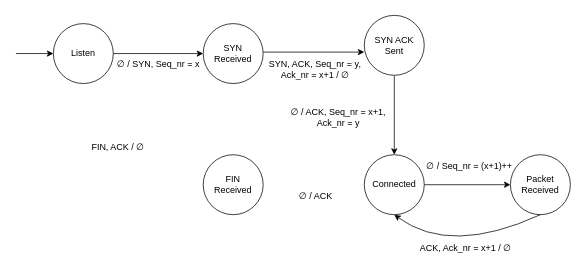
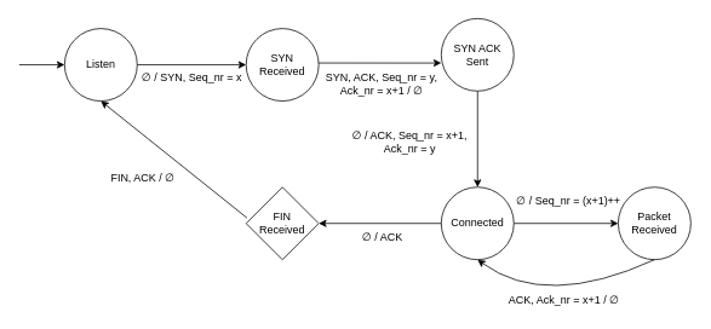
+ <mxCell id="16" value="" style="endArrow=classic;html=1;entryX=0.5;entryY=1;entryDx=0;entryDy=0;exitX=0.013;exitY=0.425;exitDx=0;exitDy=0;exitPerimeter=0;" parent="1" source="4" target="2" edge="1"><mxGeometry width="50" height="50" relative="1" as="geometry"><mxPoint x="140" y="361" as="sourcePoint" /><mxPoint x="147" y="241" as="targetPoint" /></mxGeometry></mxCell>
- <mxCell id="4" value="&lt;div&gt;FIN&lt;/div&gt;&lt;div&gt;Received&lt;br&gt;&lt;/div&gt;" style="ellipse;whiteSpace=wrap;html=1;aspect=fixed;" parent="1" vertex="1"><mxGeometry x="270" y="206" width="80" height="80" as="geometry" /></mxCell>
+ <mxCell id="4" value="&lt;div&gt;FIN&lt;/div&gt;&lt;div&gt;Received&lt;br&gt;&lt;/div&gt;" style="rhombus;whiteSpace=wrap;html=1;aspect=fixed;" parent="1" vertex="1"><mxGeometry x="270" y="206" width="80" height="80" as="geometry" /></mxCell>
+ <mxCell id="15" value="" style="endArrow=classic;html=1;entryX=1;entryY=0.5;entryDx=0;entryDy=0;exitX=0;exitY=0.5;exitDx=0;exitDy=0;" parent="1" source="12" target="4" edge="1"><mxGeometry width="50" height="50" relative="1" as="geometry"><mxPoint x="360" y="321" as="sourcePoint" /><mxPoint x="410" y="271" as="targetPoint" /></mxGeometry></mxCell>
